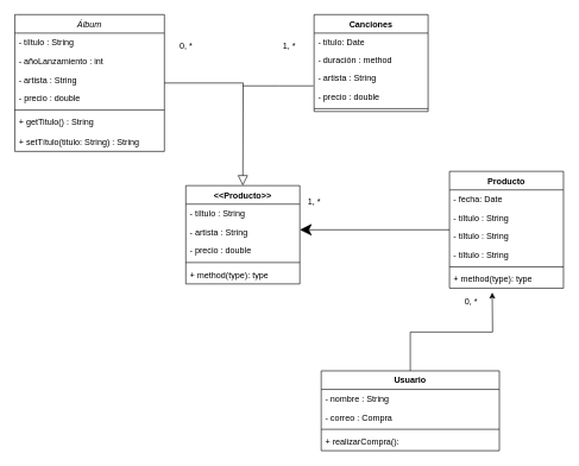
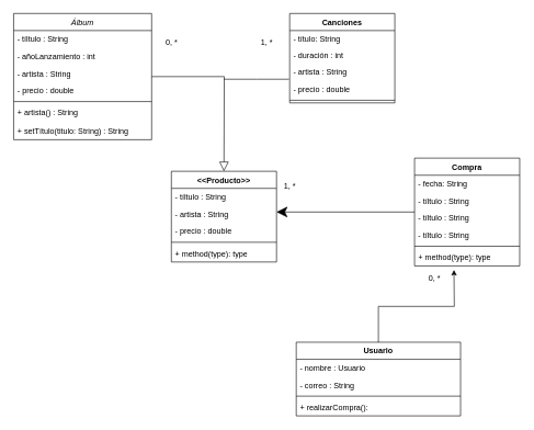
- <mxCell id="13" value="- título: Date" style="text;strokeColor=none;fillColor=none;align=left;verticalAlign=top;spacingLeft=4;spacingRight=4;overflow=hidden;rotatable=0;points=[[0,0.5],[1,0.5]];portConstraint=eastwest;whiteSpace=wrap;html=1;" parent="12" vertex="1"><mxGeometry y="26" width="160" height="24" as="geometry" /></mxCell>
+ <mxCell id="13" value="- título: String" style="text;strokeColor=none;fillColor=none;align=left;verticalAlign=top;spacingLeft=4;spacingRight=4;overflow=hidden;rotatable=0;points=[[0,0.5],[1,0.5]];portConstraint=eastwest;whiteSpace=wrap;html=1;" parent="12" vertex="1"><mxGeometry y="26" width="160" height="24" as="geometry" /></mxCell>
- <mxCell id="14" value="- duración : method" style="text;strokeColor=none;fillColor=none;align=left;verticalAlign=top;spacingLeft=4;spacingRight=4;overflow=hidden;rotatable=0;points=[[0,0.5],[1,0.5]];portConstraint=eastwest;whiteSpace=wrap;html=1;" parent="12" vertex="1"><mxGeometry y="50" width="160" height="26" as="geometry" /></mxCell>
+ <mxCell id="14" value="- duración : int" style="text;strokeColor=none;fillColor=none;align=left;verticalAlign=top;spacingLeft=4;spacingRight=4;overflow=hidden;rotatable=0;points=[[0,0.5],[1,0.5]];portConstraint=eastwest;whiteSpace=wrap;html=1;" parent="12" vertex="1"><mxGeometry y="50" width="160" height="26" as="geometry" /></mxCell>
- <mxCell id="9" value="+ getTitulo() : String&#10;" style="text;align=left;verticalAlign=top;spacingLeft=4;spacingRight=4;overflow=hidden;rotatable=0;points=[[0,0.5],[1,0.5]];portConstraint=eastwest;" parent="3" vertex="1"><mxGeometry y="138" width="210" height="28" as="geometry" /></mxCell>
+ <mxCell id="9" value="+ artista() : String&#10;" style="text;align=left;verticalAlign=top;spacingLeft=4;spacingRight=4;overflow=hidden;rotatable=0;points=[[0,0.5],[1,0.5]];portConstraint=eastwest;" parent="3" vertex="1"><mxGeometry y="138" width="210" height="28" as="geometry" /></mxCell>
- <mxCell id="25" value="Producto" style="swimlane;fontStyle=1;align=center;verticalAlign=top;childLayout=stackLayout;horizontal=1;startSize=26;horizontalStack=0;resizeParent=1;resizeParentMax=0;resizeLast=0;collapsible=1;marginBottom=0;whiteSpace=wrap;html=1;" parent="1" vertex="1"><mxGeometry x="630" y="240" width="160" height="164" as="geometry" /></mxCell>
+ <mxCell id="25" value="Compra" style="swimlane;fontStyle=1;align=center;verticalAlign=top;childLayout=stackLayout;horizontal=1;startSize=26;horizontalStack=0;resizeParent=1;resizeParentMax=0;resizeLast=0;collapsible=1;marginBottom=0;whiteSpace=wrap;html=1;" parent="1" vertex="1"><mxGeometry x="630" y="240" width="160" height="164" as="geometry" /></mxCell>
- <mxCell id="26" value="- fecha: Date" style="text;align=left;verticalAlign=top;spacingLeft=4;spacingRight=4;overflow=hidden;rotatable=0;points=[[0,0.5],[1,0.5]];portConstraint=eastwest;" parent="25" vertex="1"><mxGeometry y="26" width="160" height="26" as="geometry" /></mxCell>
+ <mxCell id="26" value="- fecha: String" style="text;align=left;verticalAlign=top;spacingLeft=4;spacingRight=4;overflow=hidden;rotatable=0;points=[[0,0.5],[1,0.5]];portConstraint=eastwest;" parent="25" vertex="1"><mxGeometry y="26" width="160" height="26" as="geometry" /></mxCell>
- <mxCell id="20" value="- nombre : String" style="text;align=left;verticalAlign=top;spacingLeft=4;spacingRight=4;overflow=hidden;rotatable=0;points=[[0,0.5],[1,0.5]];portConstraint=eastwest;" parent="19" vertex="1"><mxGeometry y="26" width="250" height="26" as="geometry" /></mxCell>
+ <mxCell id="20" value="- nombre : Usuario" style="text;align=left;verticalAlign=top;spacingLeft=4;spacingRight=4;overflow=hidden;rotatable=0;points=[[0,0.5],[1,0.5]];portConstraint=eastwest;" parent="19" vertex="1"><mxGeometry y="26" width="250" height="26" as="geometry" /></mxCell>
- <mxCell id="21" value="- correo : Compra" style="text;align=left;verticalAlign=top;spacingLeft=4;spacingRight=4;overflow=hidden;rotatable=0;points=[[0,0.5],[1,0.5]];portConstraint=eastwest;" parent="19" vertex="1"><mxGeometry y="52" width="250" height="26" as="geometry" /></mxCell>
+ <mxCell id="21" value="- correo : String" style="text;align=left;verticalAlign=top;spacingLeft=4;spacingRight=4;overflow=hidden;rotatable=0;points=[[0,0.5],[1,0.5]];portConstraint=eastwest;" parent="19" vertex="1"><mxGeometry y="52" width="250" height="26" as="geometry" /></mxCell>
